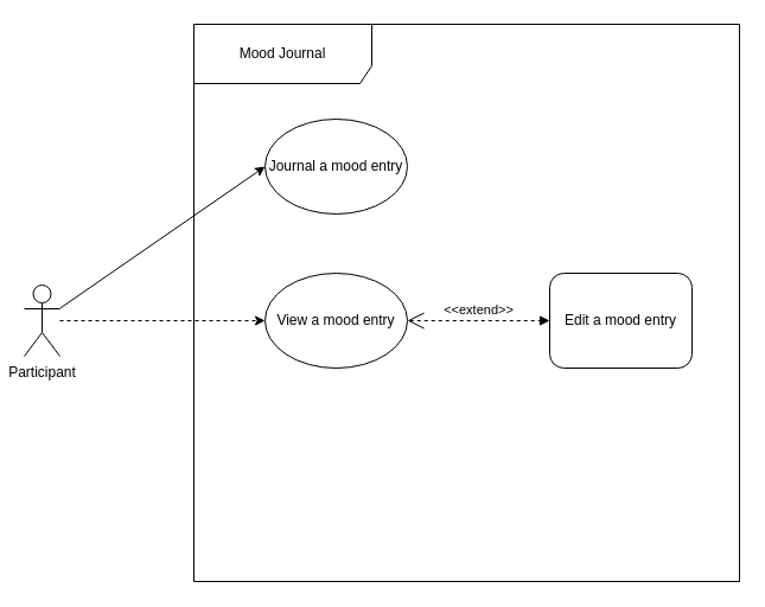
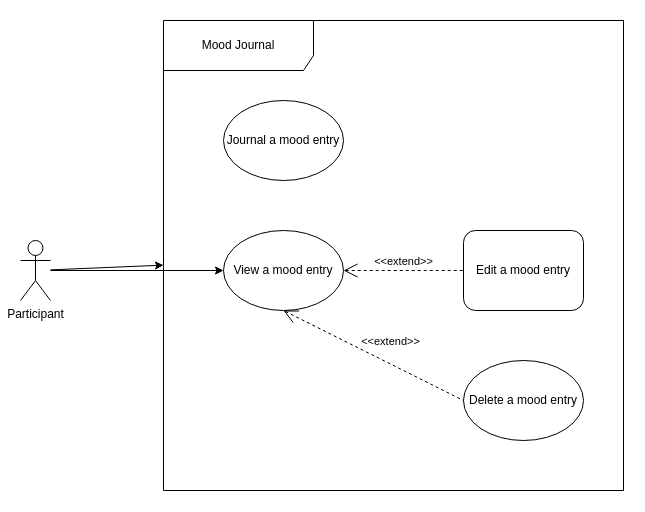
- <mxCell id="4" value="" style="endArrow=classic;html=1;entryX=0;entryY=0.5;entryDx=0;entryDy=0;" parent="1" source="2" target="7" edge="1"><mxGeometry width="50" height="50" relative="1" as="geometry"><mxPoint x="80" y="250" as="sourcePoint" /><mxPoint x="150.711" y="200" as="targetPoint" /></mxGeometry></mxCell>
+ <mxCell id="4" value="" style="endArrow=classic;html=1;" parent="1" source="2" target="6" edge="1"><mxGeometry width="50" height="50" relative="1" as="geometry"><mxPoint x="80" y="250" as="sourcePoint" /><mxPoint x="150.711" y="200" as="targetPoint" /></mxGeometry></mxCell>
- <mxCell id="3" value="" style="endArrow=classic;html=1;entryX=0;entryY=0.5;entryDx=0;entryDy=0;dashed=1;" parent="1" source="2" target="8" edge="1"><mxGeometry width="50" height="50" relative="1" as="geometry"><mxPoint x="80" y="250" as="sourcePoint" /><mxPoint x="150.711" y="200" as="targetPoint" /></mxGeometry></mxCell>
+ <mxCell id="3" value="" style="endArrow=classic;html=1;entryX=0;entryY=0.5;entryDx=0;entryDy=0;" parent="1" source="2" target="8" edge="1"><mxGeometry width="50" height="50" relative="1" as="geometry"><mxPoint x="80" y="250" as="sourcePoint" /><mxPoint x="150.711" y="200" as="targetPoint" /></mxGeometry></mxCell>
- <mxCell id="11" value="&amp;lt;&amp;lt;extend&amp;gt;&amp;gt;" style="edgeStyle=none;html=1;startArrow=open;endArrow=block;startSize=12;verticalAlign=bottom;dashed=1;labelBackgroundColor=none;entryX=0;entryY=0.5;entryDx=0;entryDy=0;" parent="5" source="8" target="9" edge="1"><mxGeometry width="160" relative="1" as="geometry"><mxPoint x="180" y="250" as="sourcePoint" /><mxPoint x="270" y="250" as="targetPoint" /></mxGeometry></mxCell>
+ <mxCell id="11" value="&amp;lt;&amp;lt;extend&amp;gt;&amp;gt;" style="edgeStyle=none;html=1;startArrow=open;endArrow=none;startSize=12;verticalAlign=bottom;dashed=1;labelBackgroundColor=none;entryX=0;entryY=0.5;entryDx=0;entryDy=0;" parent="5" source="8" target="9" edge="1"><mxGeometry width="160" relative="1" as="geometry"><mxPoint x="180" y="250" as="sourcePoint" /><mxPoint x="270" y="250" as="targetPoint" /></mxGeometry></mxCell>
+ <mxCell id="12" value="&amp;lt;&amp;lt;extend&amp;gt;&amp;gt;" style="edgeStyle=none;html=1;startArrow=open;endArrow=none;startSize=12;verticalAlign=bottom;dashed=1;labelBackgroundColor=none;entryX=0;entryY=0.5;entryDx=0;entryDy=0;exitX=0.5;exitY=1;exitDx=0;exitDy=0;" edge="1" parent="5" source="8" target="10"><mxGeometry x="0.129" y="12" width="160" relative="1" as="geometry"><mxPoint x="190" y="260" as="sourcePoint" /><mxPoint x="310" y="260" as="targetPoint" /><mxPoint as="offset" /></mxGeometry></mxCell>
+ <mxCell id="10" value="Delete a mood entry" style="ellipse;whiteSpace=wrap;html=1;" parent="5" vertex="1"><mxGeometry x="300" y="340" width="120" height="80" as="geometry" /></mxCell>
